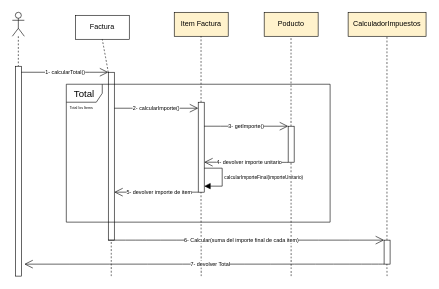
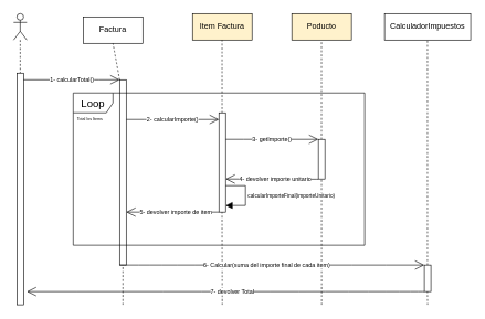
- <mxCell id="25" value="CalculadorImpuestos" style="html=1;whiteSpace=wrap;fillColor=#fff2cc;" parent="1" vertex="1"><mxGeometry x="580" y="20" width="130" height="40" as="geometry" /></mxCell>
+ <mxCell id="25" value="CalculadorImpuestos" style="html=1;whiteSpace=wrap;" parent="1" vertex="1"><mxGeometry x="580" y="20" width="130" height="40" as="geometry" /></mxCell>
- <mxCell id="14" value="Total" style="shape=umlFrame;whiteSpace=wrap;html=1;pointerEvents=0;fontSize=16;" parent="1" vertex="1"><mxGeometry x="110" y="140" width="440" height="230" as="geometry" /></mxCell>
+ <mxCell id="14" value="Loop" style="shape=umlFrame;whiteSpace=wrap;html=1;pointerEvents=0;fontSize=16;" parent="1" vertex="1"><mxGeometry x="110" y="140" width="440" height="230" as="geometry" /></mxCell>
